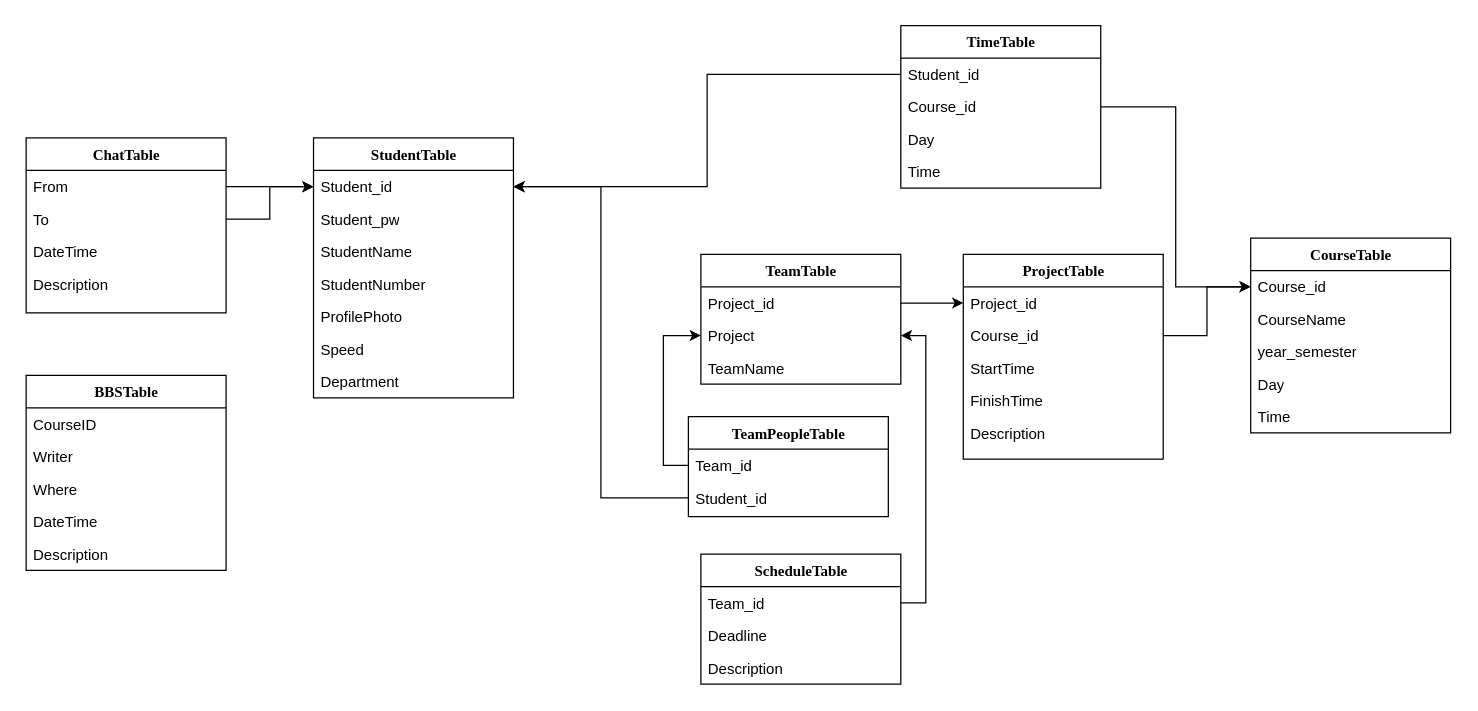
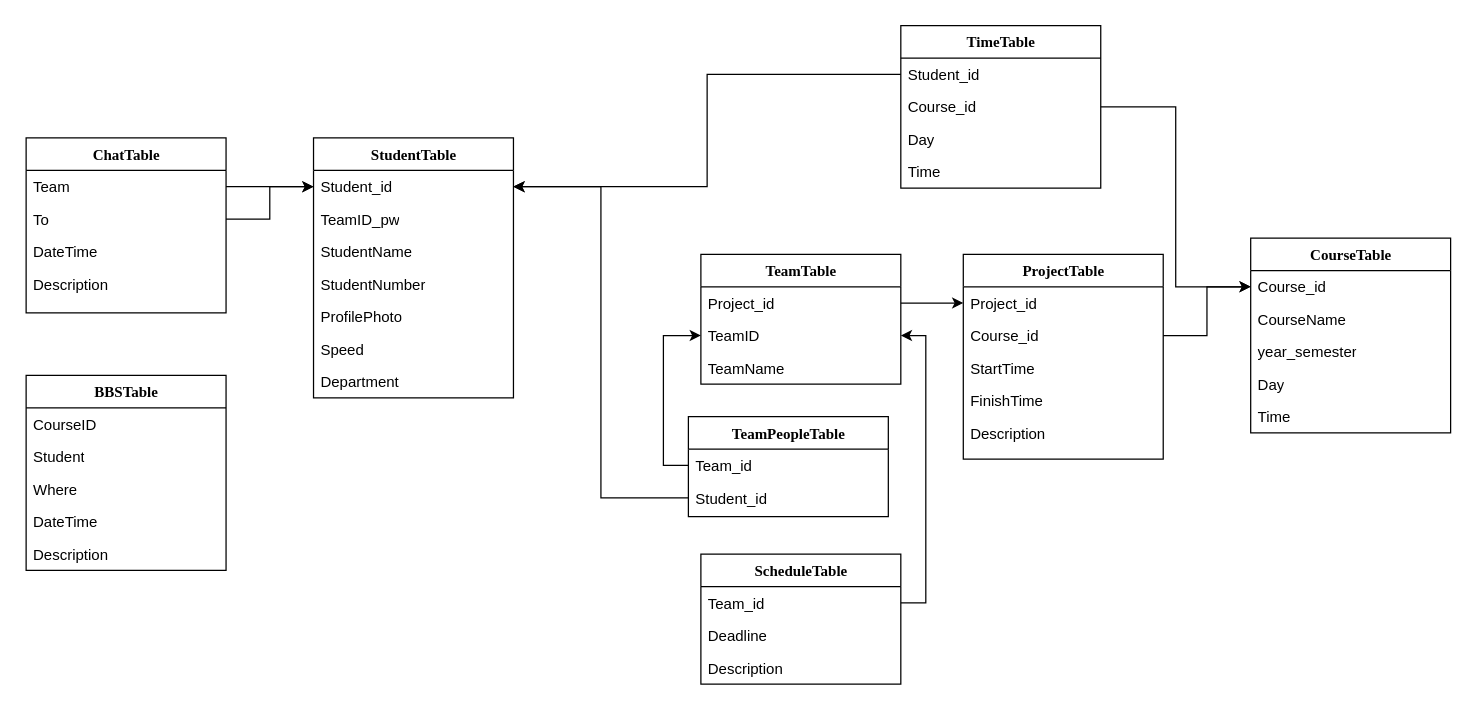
- <mxCell id="22" value="From" style="text;html=1;strokeColor=none;fillColor=none;align=left;verticalAlign=top;spacingLeft=4;spacingRight=4;whiteSpace=wrap;overflow=hidden;rotatable=0;points=[[0,0.5],[1,0.5]];portConstraint=eastwest;" parent="21" vertex="1"><mxGeometry y="26" width="160" height="26" as="geometry" /></mxCell>
+ <mxCell id="22" value="Team" style="text;html=1;strokeColor=none;fillColor=none;align=left;verticalAlign=top;spacingLeft=4;spacingRight=4;whiteSpace=wrap;overflow=hidden;rotatable=0;points=[[0,0.5],[1,0.5]];portConstraint=eastwest;" parent="21" vertex="1"><mxGeometry y="26" width="160" height="26" as="geometry" /></mxCell>
- <mxCell id="4" value="Student_pw" style="text;html=1;strokeColor=none;fillColor=none;align=left;verticalAlign=top;spacingLeft=4;spacingRight=4;whiteSpace=wrap;overflow=hidden;rotatable=0;points=[[0,0.5],[1,0.5]];portConstraint=eastwest;" vertex="1" parent="2"><mxGeometry y="52" width="160" height="26" as="geometry" /></mxCell>
+ <mxCell id="4" value="TeamID_pw" style="text;html=1;strokeColor=none;fillColor=none;align=left;verticalAlign=top;spacingLeft=4;spacingRight=4;whiteSpace=wrap;overflow=hidden;rotatable=0;points=[[0,0.5],[1,0.5]];portConstraint=eastwest;" vertex="1" parent="2"><mxGeometry y="52" width="160" height="26" as="geometry" /></mxCell>
- <mxCell id="37" value="Project" style="text;html=1;strokeColor=none;fillColor=none;align=left;verticalAlign=top;spacingLeft=4;spacingRight=4;whiteSpace=wrap;overflow=hidden;rotatable=0;points=[[0,0.5],[1,0.5]];portConstraint=eastwest;" vertex="1" parent="35"><mxGeometry y="52" width="160" height="26" as="geometry" /></mxCell>
+ <mxCell id="37" value="TeamID" style="text;html=1;strokeColor=none;fillColor=none;align=left;verticalAlign=top;spacingLeft=4;spacingRight=4;whiteSpace=wrap;overflow=hidden;rotatable=0;points=[[0,0.5],[1,0.5]];portConstraint=eastwest;" vertex="1" parent="35"><mxGeometry y="52" width="160" height="26" as="geometry" /></mxCell>
- <mxCell id="31" value="Writer" style="text;html=1;strokeColor=none;fillColor=none;align=left;verticalAlign=top;spacingLeft=4;spacingRight=4;whiteSpace=wrap;overflow=hidden;rotatable=0;points=[[0,0.5],[1,0.5]];portConstraint=eastwest;" vertex="1" parent="29"><mxGeometry y="52" width="160" height="26" as="geometry" /></mxCell>
+ <mxCell id="31" value="Student" style="text;html=1;strokeColor=none;fillColor=none;align=left;verticalAlign=top;spacingLeft=4;spacingRight=4;whiteSpace=wrap;overflow=hidden;rotatable=0;points=[[0,0.5],[1,0.5]];portConstraint=eastwest;" vertex="1" parent="29"><mxGeometry y="52" width="160" height="26" as="geometry" /></mxCell>
